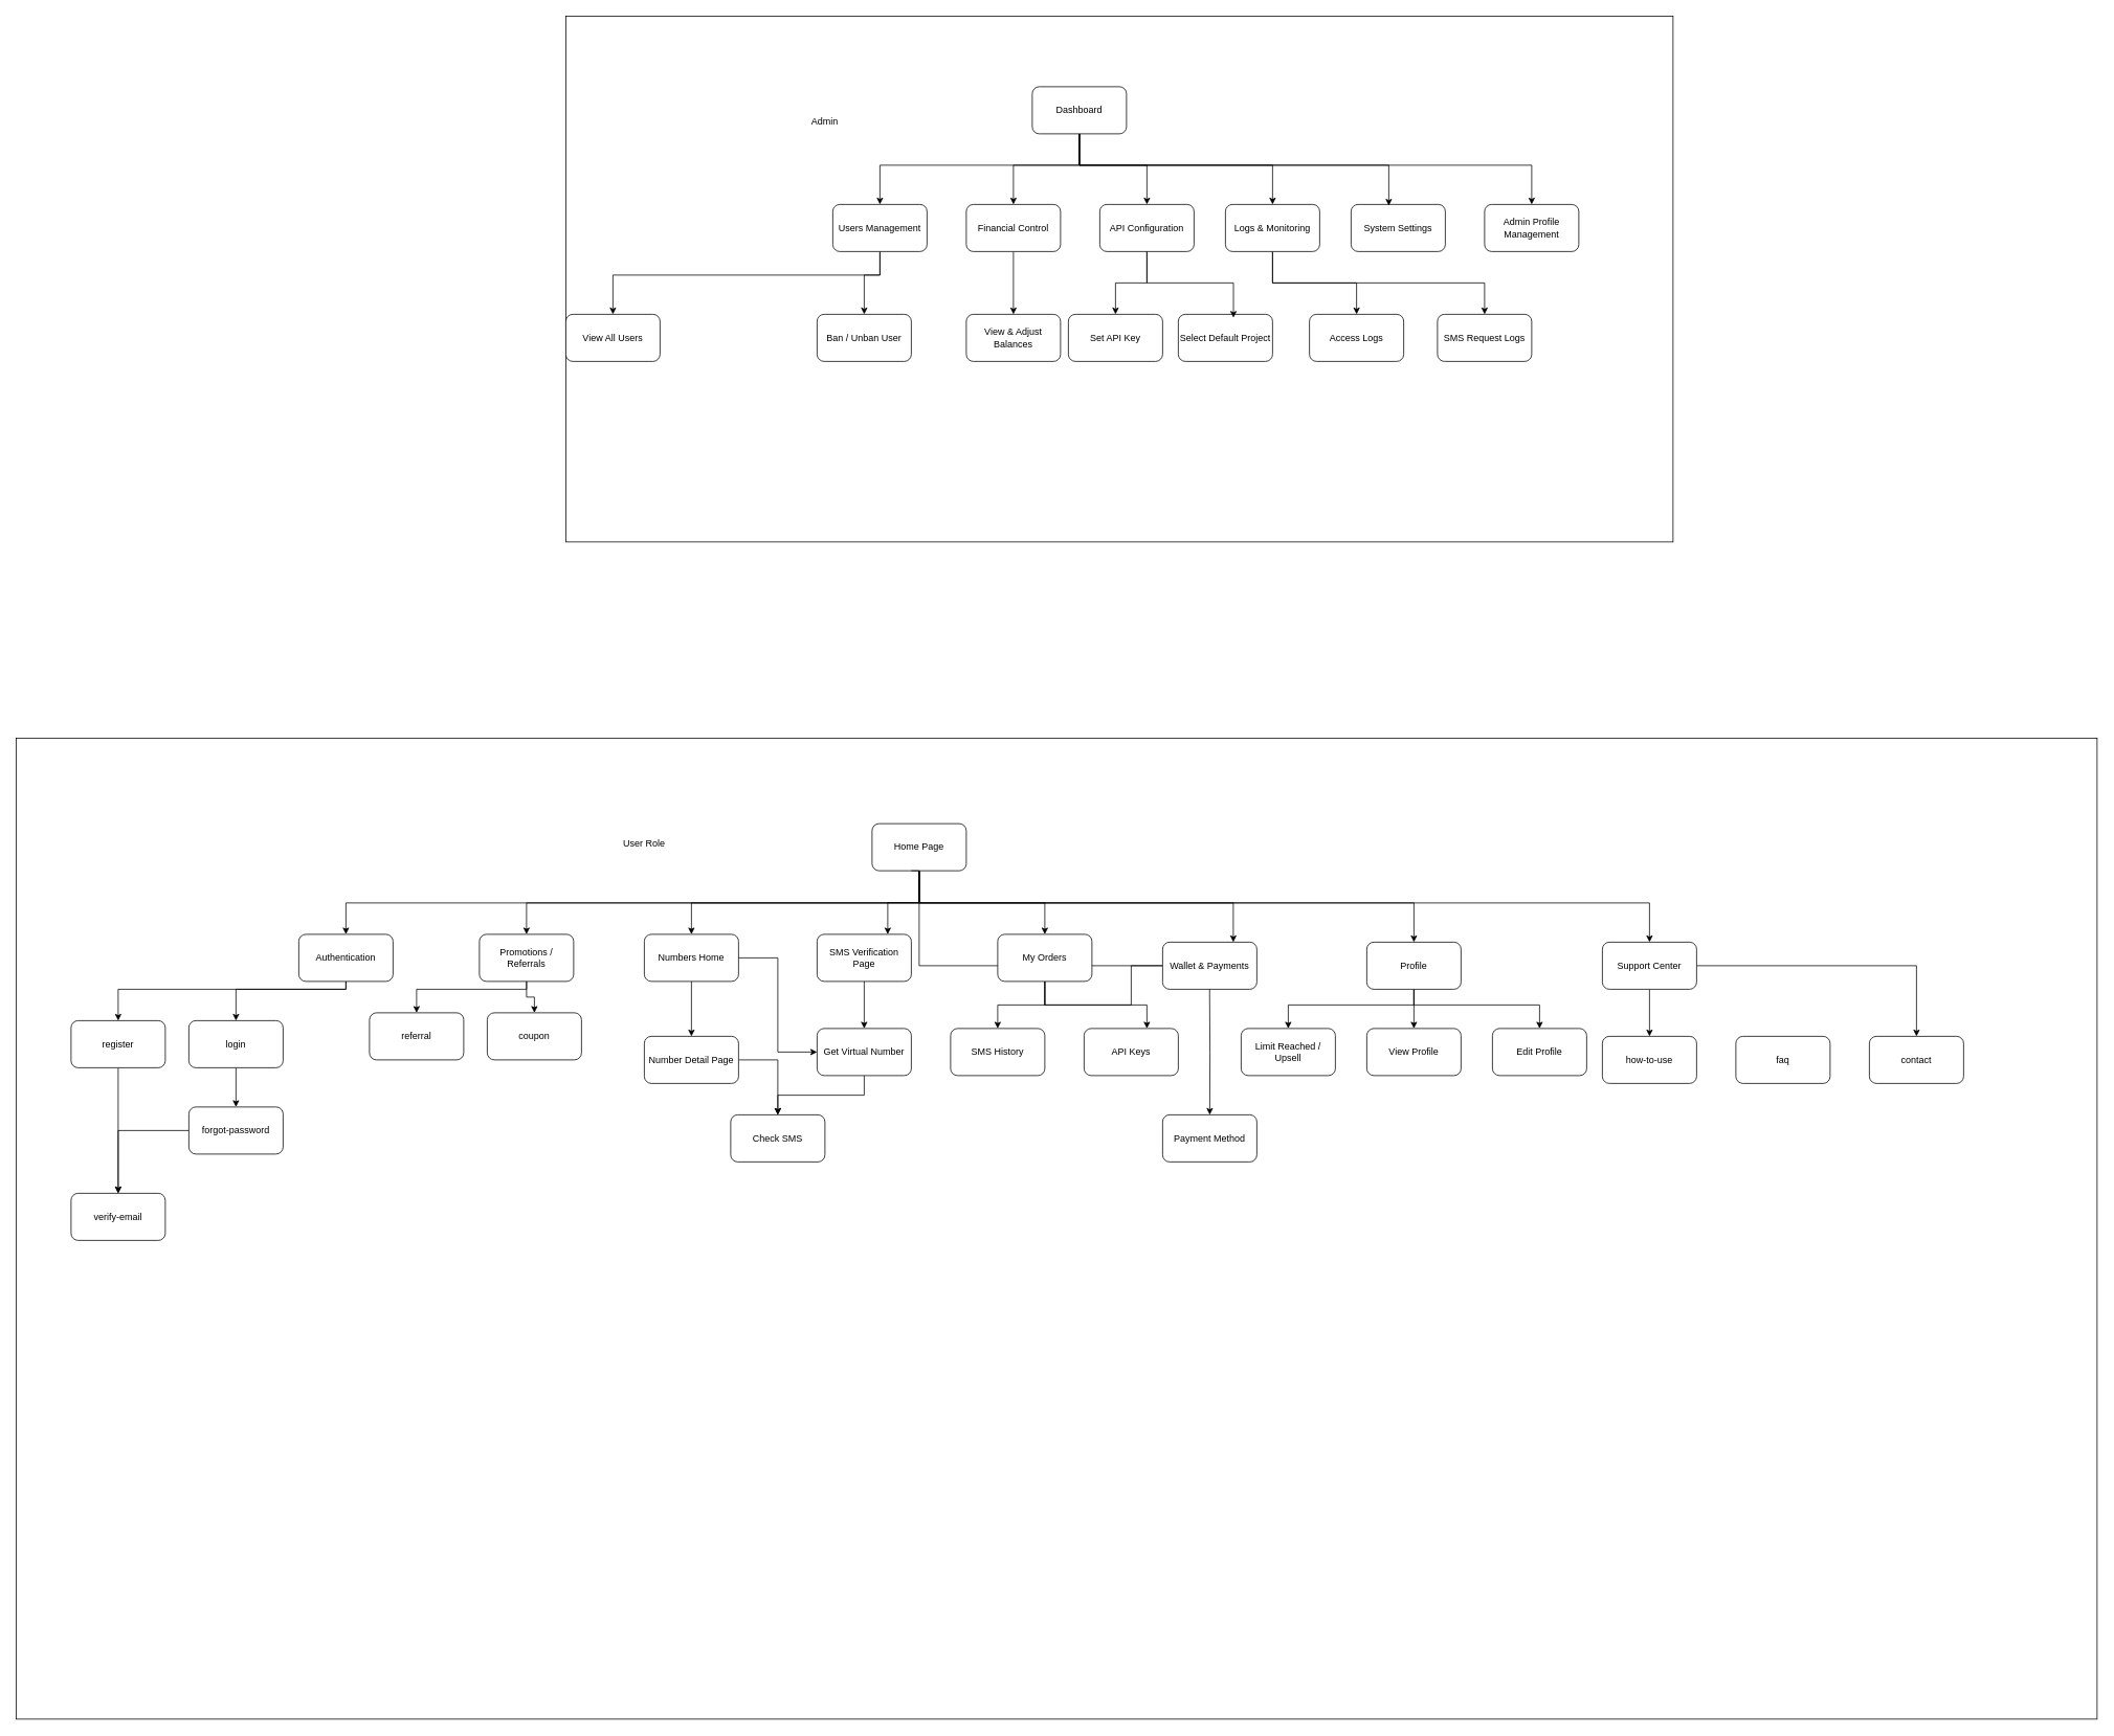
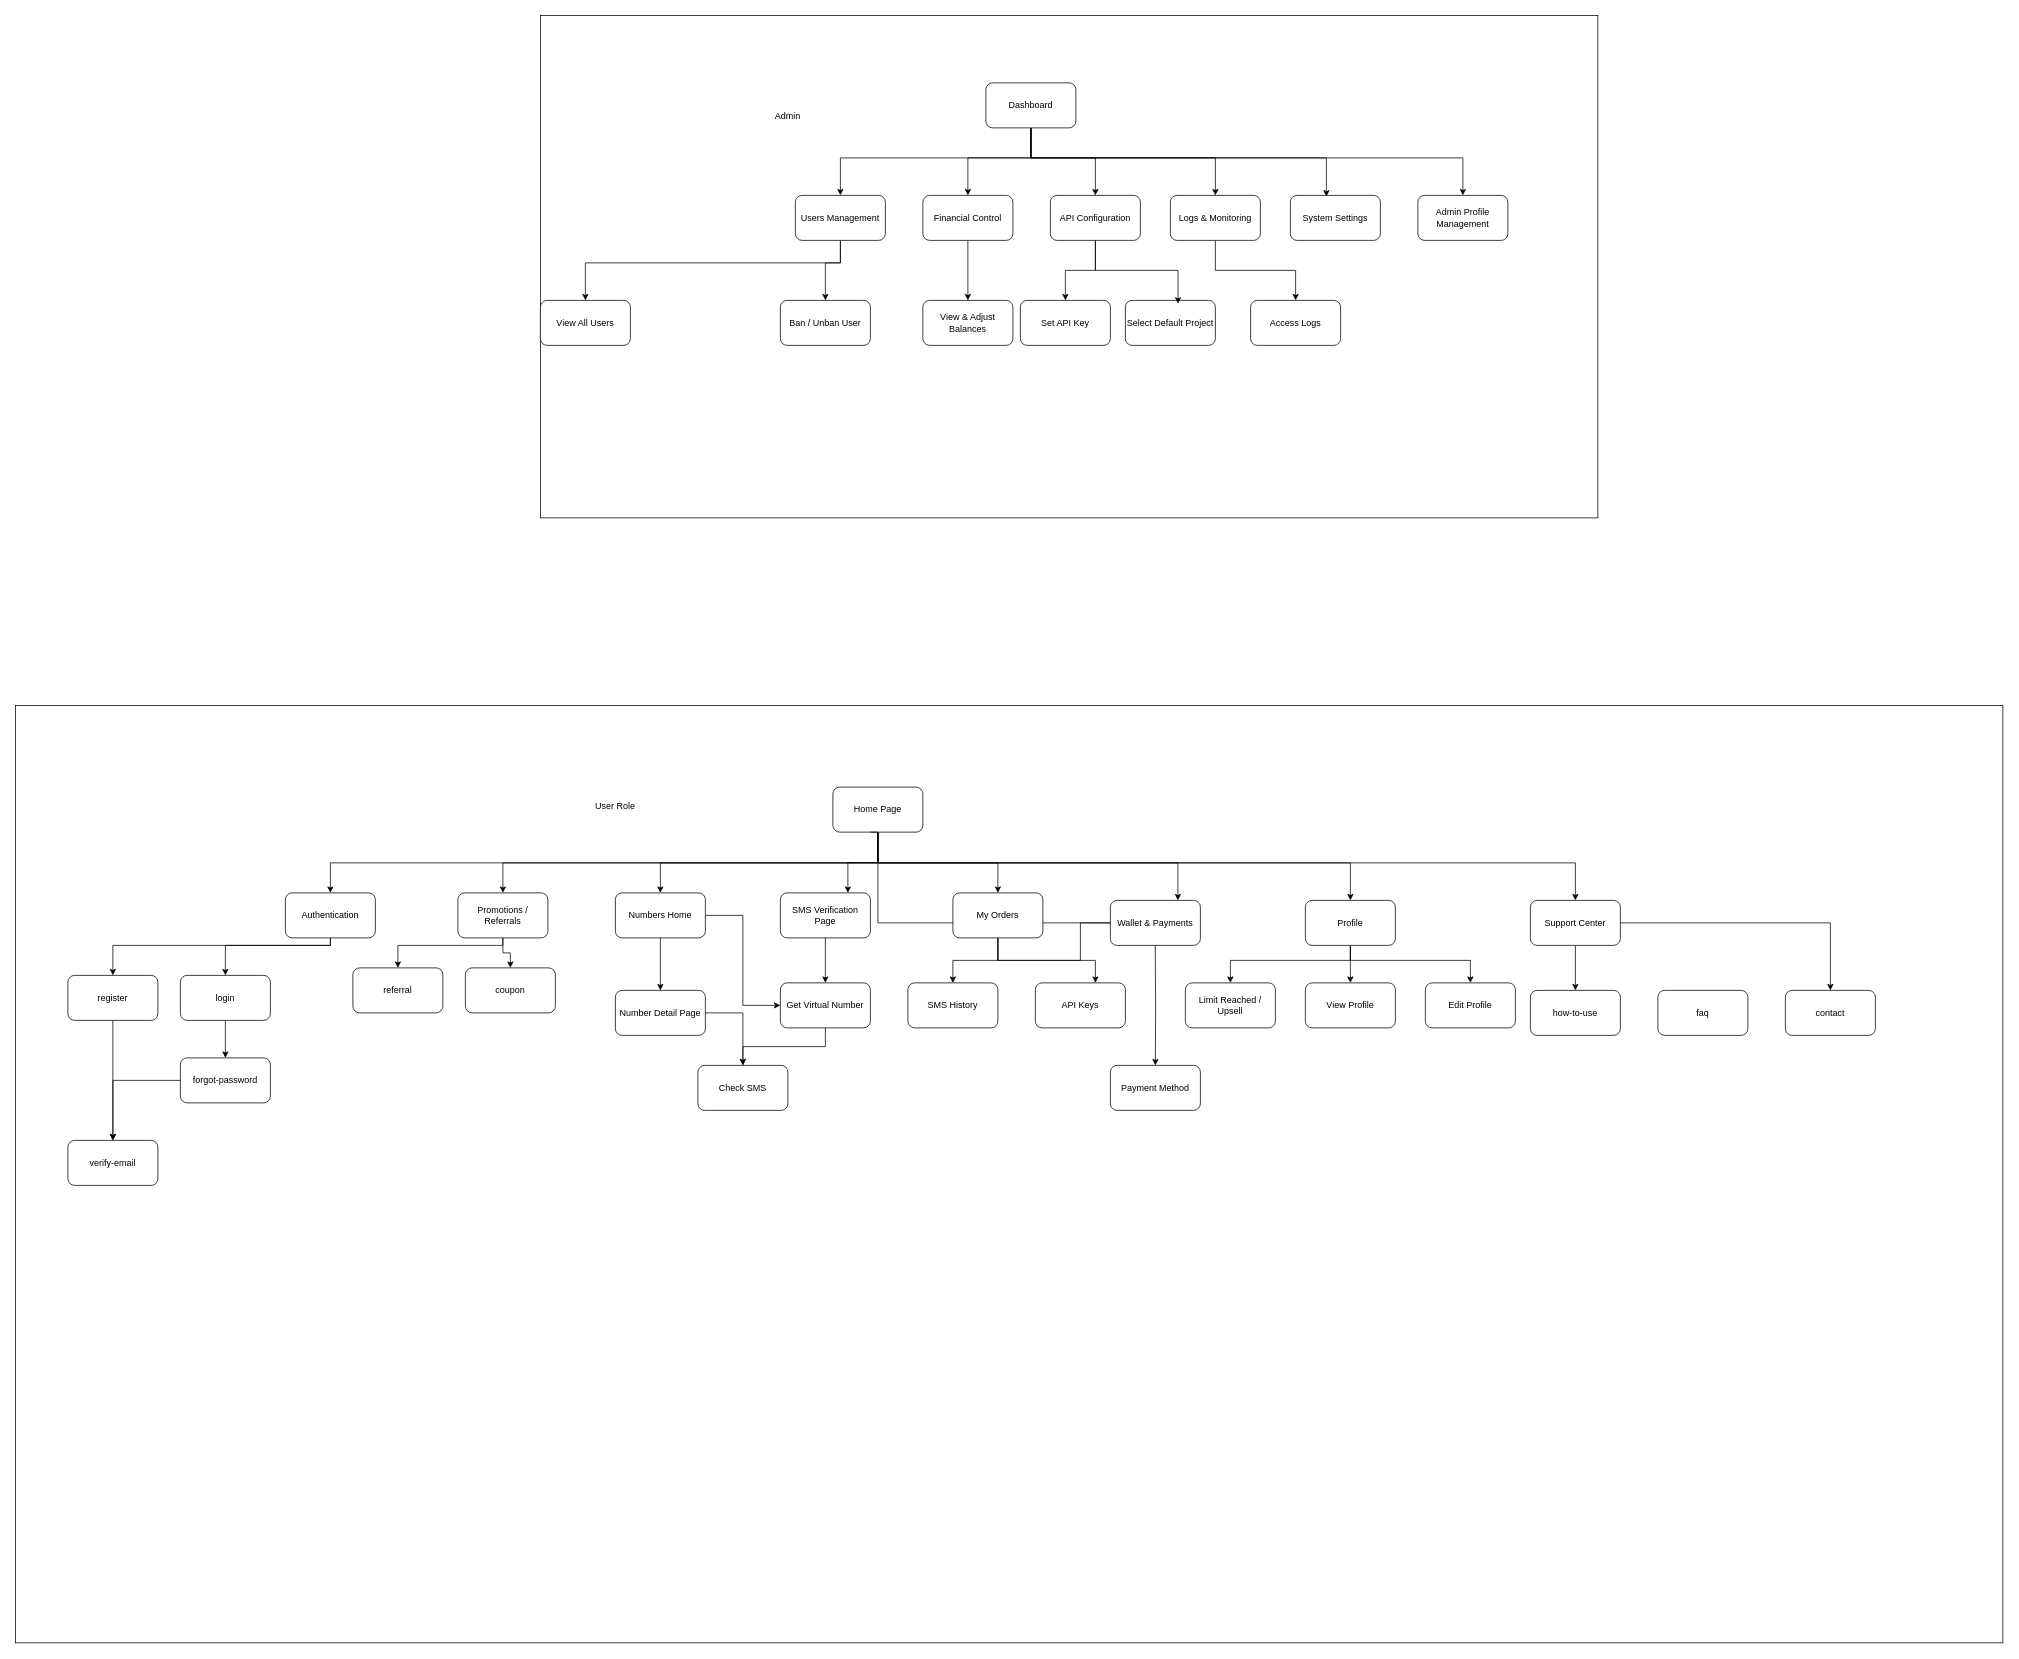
- <mxCell id="20" style="edgeStyle=orthogonalEdgeStyle;rounded=0;orthogonalLoop=1;jettySize=auto;html=1;" edge="1" parent="1" source="21" target="54"><mxGeometry relative="1" as="geometry"><Array as="points"><mxPoint x="1620" y="360" /><mxPoint x="1890" y="360" /></Array></mxGeometry></mxCell>
- <mxCell id="54" value="SMS Request Logs" style="rounded=1;whiteSpace=wrap;html=1;" vertex="1" parent="1"><mxGeometry x="1830" y="400" width="120" height="60" as="geometry" /></mxCell>
